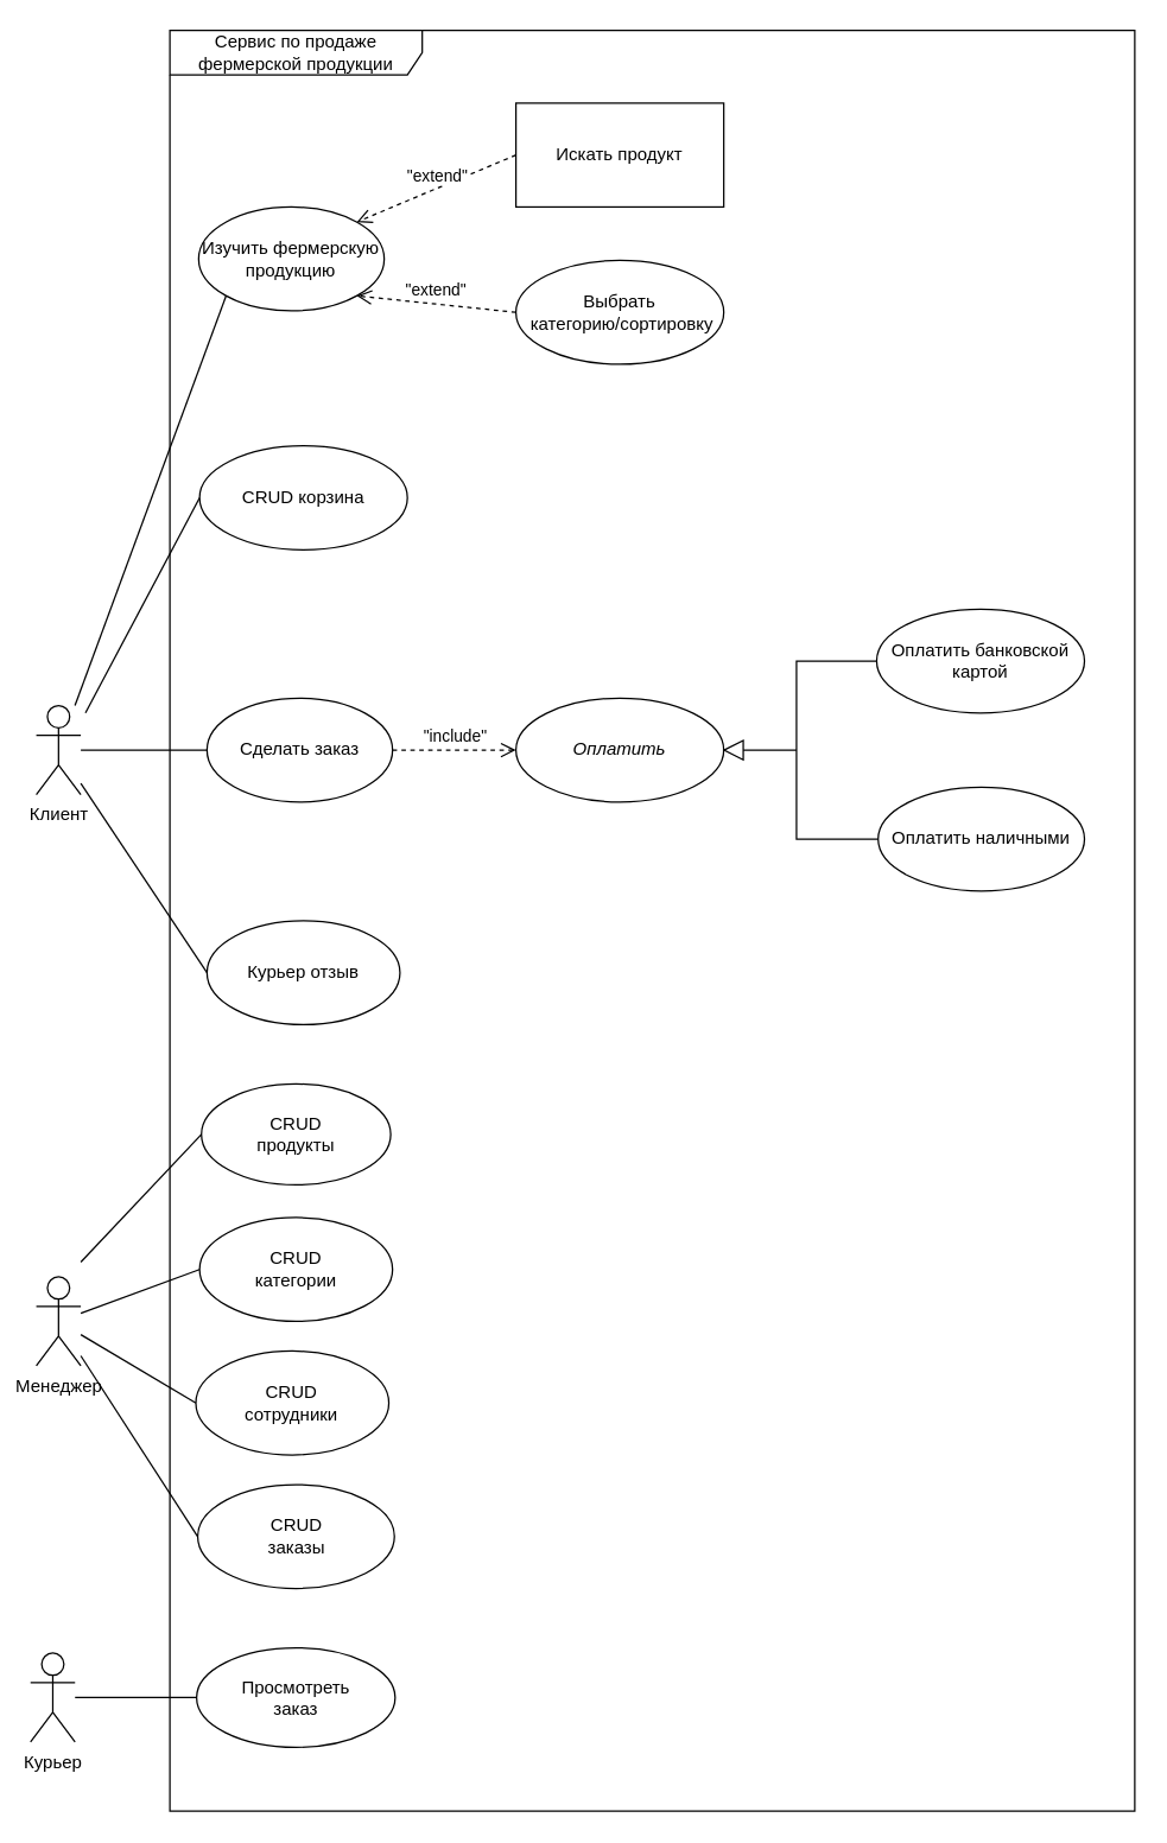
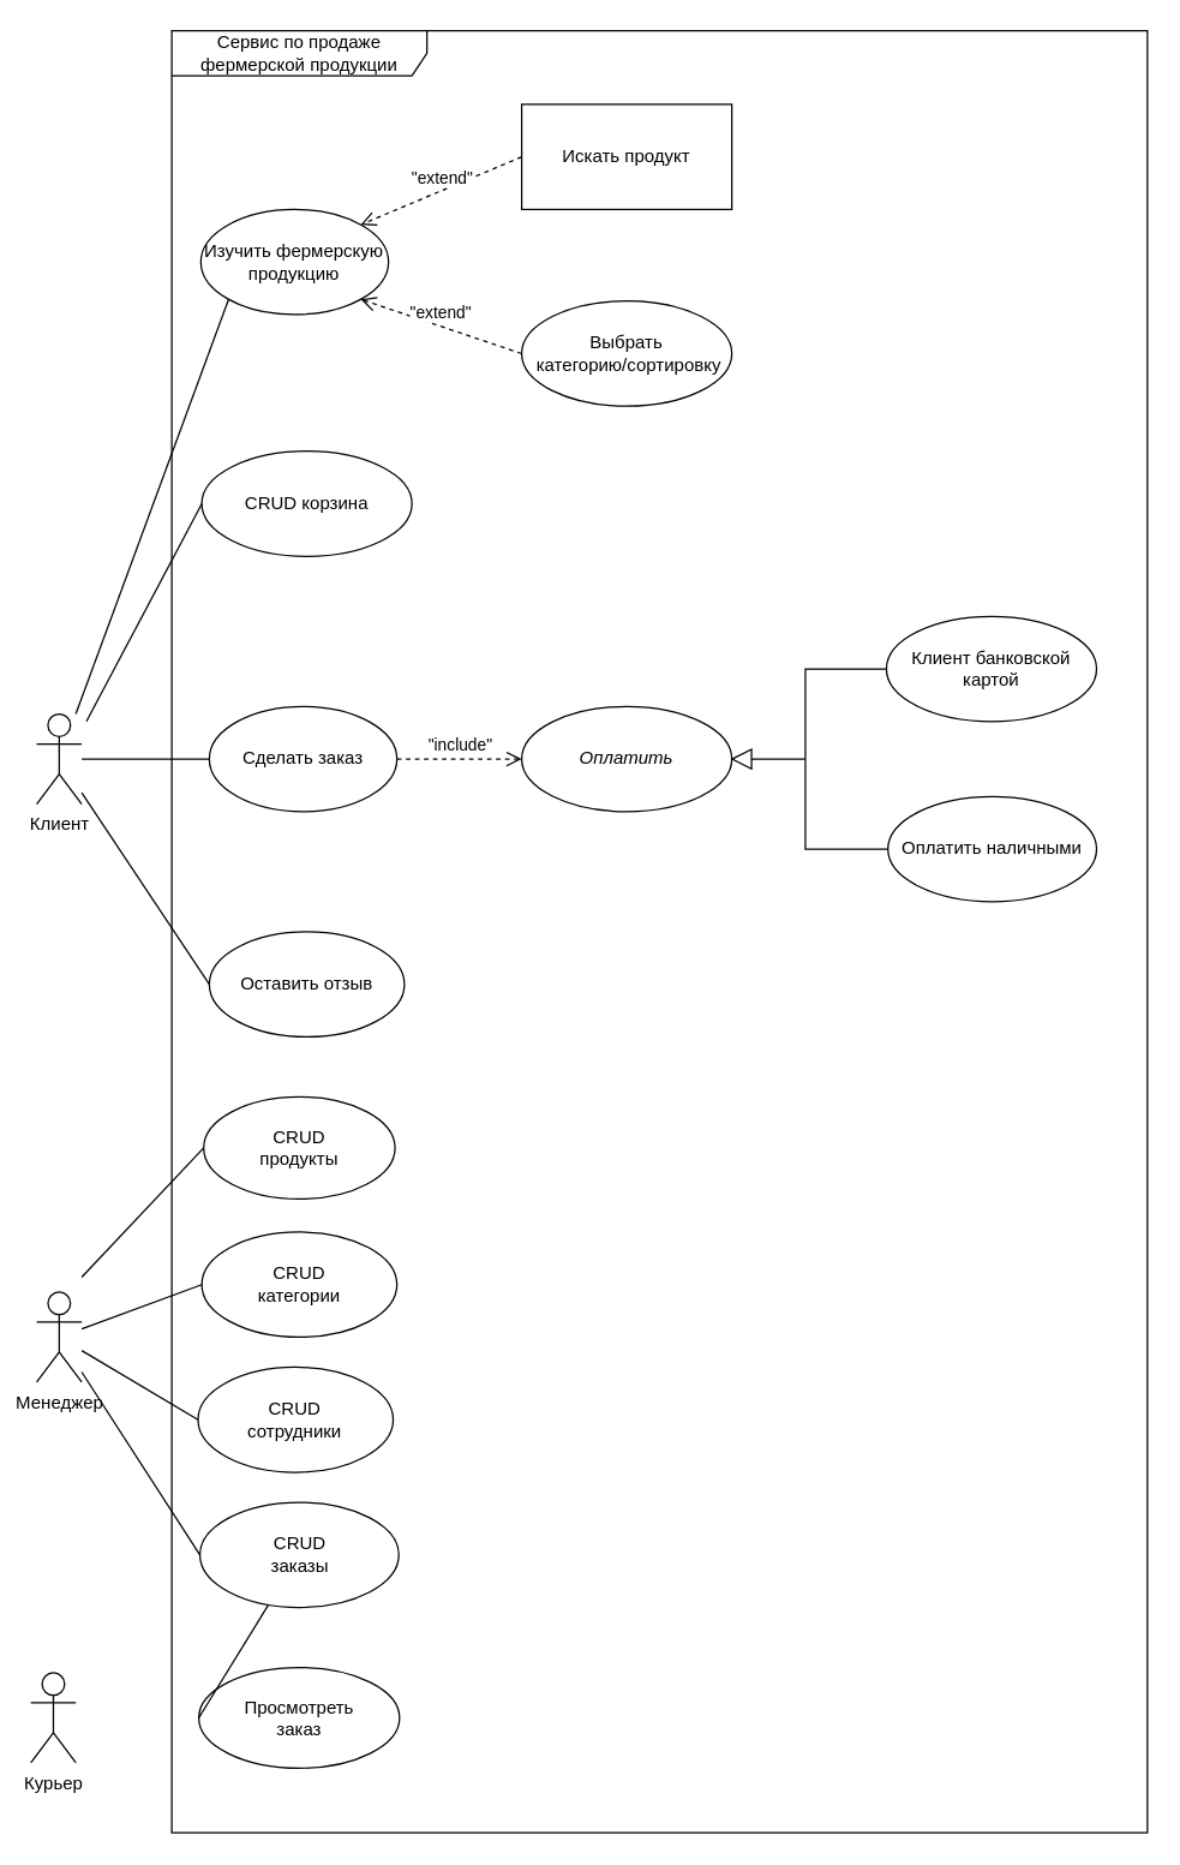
- <mxCell id="9" value="Выбрать&lt;div&gt;&amp;nbsp;категорию/сортировку&lt;/div&gt;" style="ellipse;whiteSpace=wrap;html=1;" parent="1" vertex="1"><mxGeometry x="347" y="175" width="140" height="70" as="geometry" /></mxCell>
+ <mxCell id="9" value="Выбрать&lt;div&gt;&amp;nbsp;категорию/сортировку&lt;/div&gt;" style="ellipse;whiteSpace=wrap;html=1;" parent="1" vertex="1"><mxGeometry x="347" y="200" width="140" height="70" as="geometry" /></mxCell>
- <mxCell id="13" value="Оплатить банковской картой" style="ellipse;whiteSpace=wrap;html=1;" parent="1" vertex="1"><mxGeometry x="590" y="410" width="140" height="70" as="geometry" /></mxCell>
+ <mxCell id="13" value="Клиент банковской картой" style="ellipse;whiteSpace=wrap;html=1;" parent="1" vertex="1"><mxGeometry x="590" y="410" width="140" height="70" as="geometry" /></mxCell>
- <mxCell id="12" value="Курьер отзыв" style="ellipse;whiteSpace=wrap;html=1;" parent="1" vertex="1"><mxGeometry x="138.88" y="620" width="130" height="70" as="geometry" /></mxCell>
+ <mxCell id="12" value="Оставить отзыв" style="ellipse;whiteSpace=wrap;html=1;" parent="1" vertex="1"><mxGeometry x="138.88" y="620" width="130" height="70" as="geometry" /></mxCell>
- <mxCell id="25" value="" style="endArrow=none;html=1;rounded=0;exitX=0;exitY=0.5;exitDx=0;exitDy=0;" parent="1" source="24" target="23" edge="1"><mxGeometry width="50" height="50" relative="1" as="geometry"><mxPoint x="350" y="1083.5" as="sourcePoint" /><mxPoint x="67.5" y="1076.5" as="targetPoint" /></mxGeometry></mxCell>
+ <mxCell id="25" value="" style="endArrow=none;html=1;rounded=0;exitX=0;exitY=0.5;exitDx=0;exitDy=0;" parent="1" source="24" target="26" edge="1"><mxGeometry width="50" height="50" relative="1" as="geometry"><mxPoint x="350" y="1083.5" as="sourcePoint" /><mxPoint x="67.5" y="1076.5" as="targetPoint" /></mxGeometry></mxCell>
